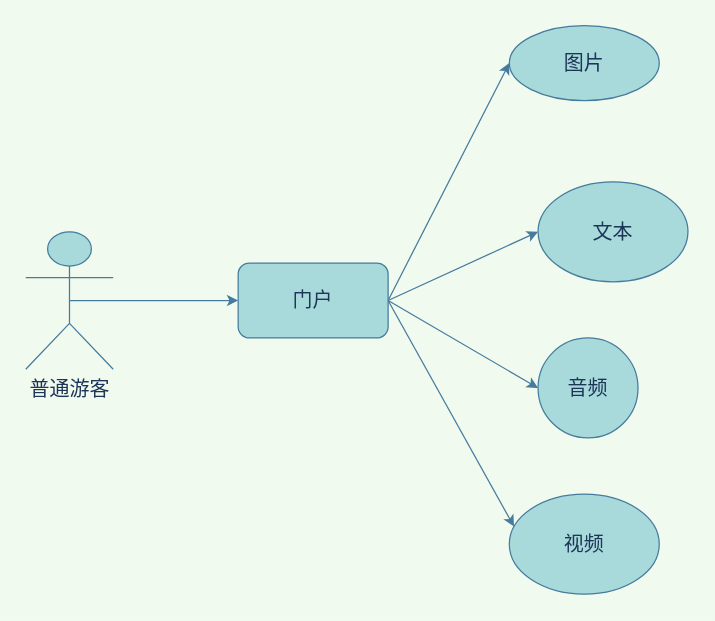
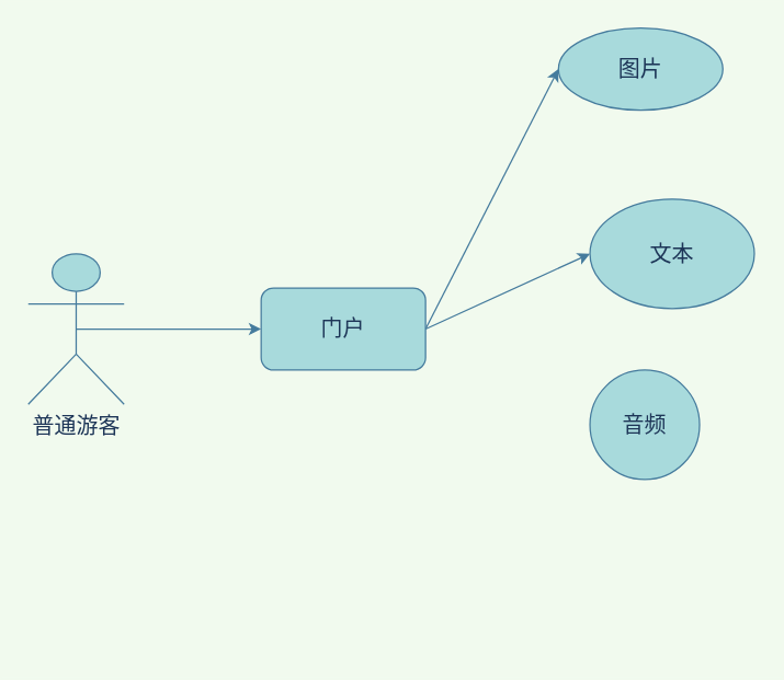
- <mxCell id="6" style="edgeStyle=none;rounded=1;sketch=0;orthogonalLoop=1;jettySize=auto;html=1;exitX=1;exitY=0.5;exitDx=0;exitDy=0;entryX=0;entryY=0.5;entryDx=0;entryDy=0;strokeColor=#457B9D;fillColor=#A8DADC;fontColor=#1D3557;" edge="1" parent="1" source="8" target="11"><mxGeometry relative="1" as="geometry" /></mxCell>
- <mxCell id="7" style="edgeStyle=none;rounded=1;sketch=0;orthogonalLoop=1;jettySize=auto;html=1;exitX=1;exitY=0.5;exitDx=0;exitDy=0;entryX=0.031;entryY=0.323;entryDx=0;entryDy=0;entryPerimeter=0;strokeColor=#457B9D;fillColor=#A8DADC;fontColor=#1D3557;" edge="1" parent="1" source="8" target="12"><mxGeometry relative="1" as="geometry" /></mxCell>
- <mxCell id="12" value="视频" style="ellipse;whiteSpace=wrap;html=1;rounded=0;sketch=0;strokeColor=#457B9D;fillColor=#A8DADC;fontColor=#1D3557;fontSize=16;" vertex="1" parent="1"><mxGeometry x="407" y="395" width="120" height="80" as="geometry" /></mxCell>
